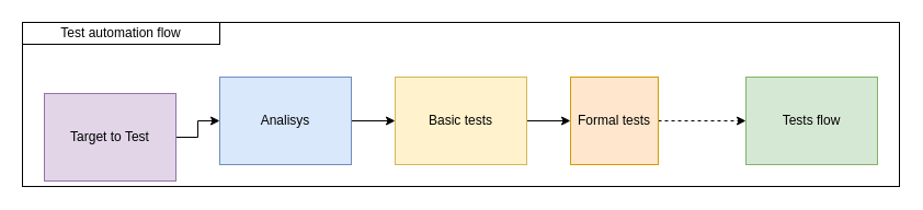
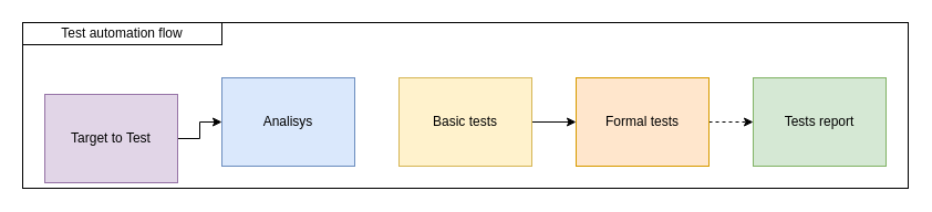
- <mxCell id="5" value="" style="edgeStyle=orthogonalEdgeStyle;rounded=0;orthogonalLoop=1;jettySize=auto;html=1;" edge="1" parent="1" source="6" target="8"><mxGeometry relative="1" as="geometry" /></mxCell>
- <mxCell id="10" value="Formal tests" style="rounded=0;whiteSpace=wrap;html=1;fillColor=#ffe6cc;strokeColor=#d79b00;" vertex="1" parent="1"><mxGeometry x="520" y="70" width="80" height="80" as="geometry" /></mxCell>
+ <mxCell id="10" value="Formal tests" style="rounded=0;whiteSpace=wrap;html=1;fillColor=#ffe6cc;strokeColor=#d79b00;" vertex="1" parent="1"><mxGeometry x="520" y="70" width="120" height="80" as="geometry" /></mxCell>
- <mxCell id="11" value="Tests flow" style="rounded=0;whiteSpace=wrap;html=1;fillColor=#d5e8d4;strokeColor=#82b366;" vertex="1" parent="1"><mxGeometry x="680" y="70" width="120" height="80" as="geometry" /></mxCell>
+ <mxCell id="11" value="Tests report" style="rounded=0;whiteSpace=wrap;html=1;fillColor=#d5e8d4;strokeColor=#82b366;" vertex="1" parent="1"><mxGeometry x="680" y="70" width="120" height="80" as="geometry" /></mxCell>
